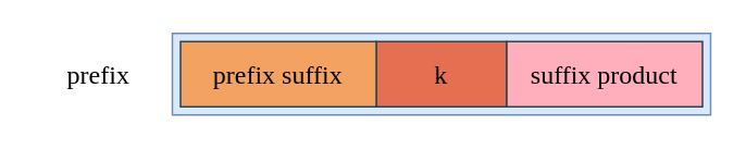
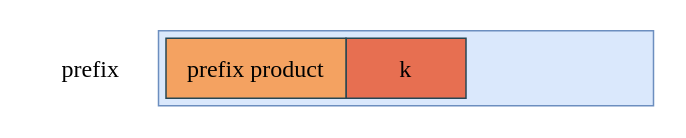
- <mxCell id="4" value="prefix suffix" style="rounded=0;whiteSpace=wrap;html=1;shadow=0;strokeColor=#264653;strokeWidth=1;fontFamily=Ubuntu;fontSize=16;fontStyle=0;fillColor=#f4a261;" parent="1" vertex="1"><mxGeometry x="110" y="25" width="120" height="40" as="geometry" /></mxCell>
+ <mxCell id="4" value="prefix product" style="rounded=0;whiteSpace=wrap;html=1;shadow=0;strokeColor=#264653;strokeWidth=1;fontFamily=Ubuntu;fontSize=16;fontStyle=0;fillColor=#f4a261;" parent="1" vertex="1"><mxGeometry x="110" y="25" width="120" height="40" as="geometry" /></mxCell>
- <mxCell id="5" value="suffix product" style="rounded=0;whiteSpace=wrap;html=1;shadow=0;strokeColor=#264653;strokeWidth=1;fontFamily=Ubuntu;fontSize=16;fontStyle=0;fillColor=#FFAEBC;" parent="1" vertex="1"><mxGeometry x="310" y="25" width="120" height="40" as="geometry" /></mxCell>
